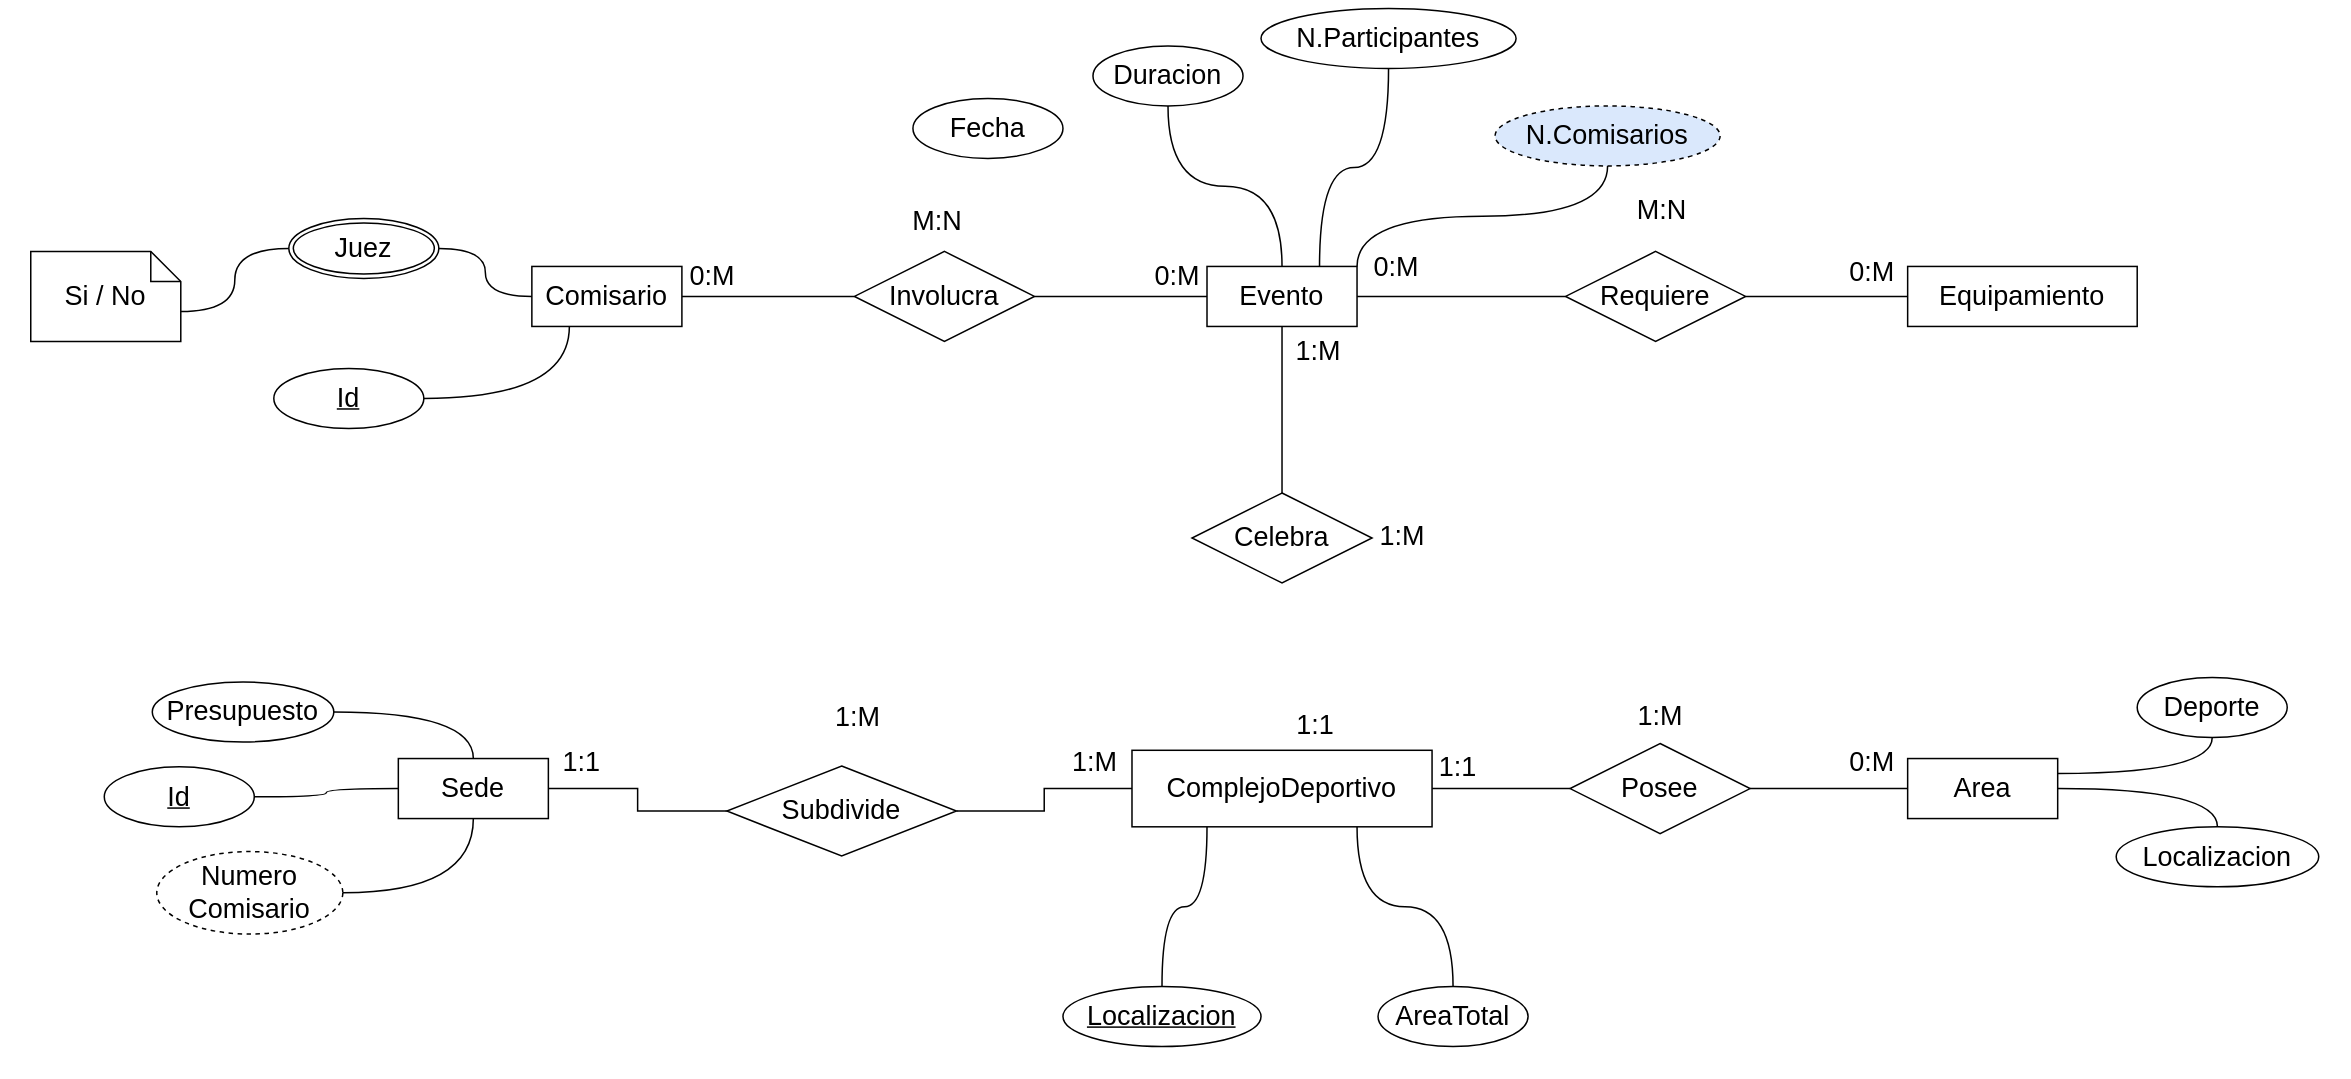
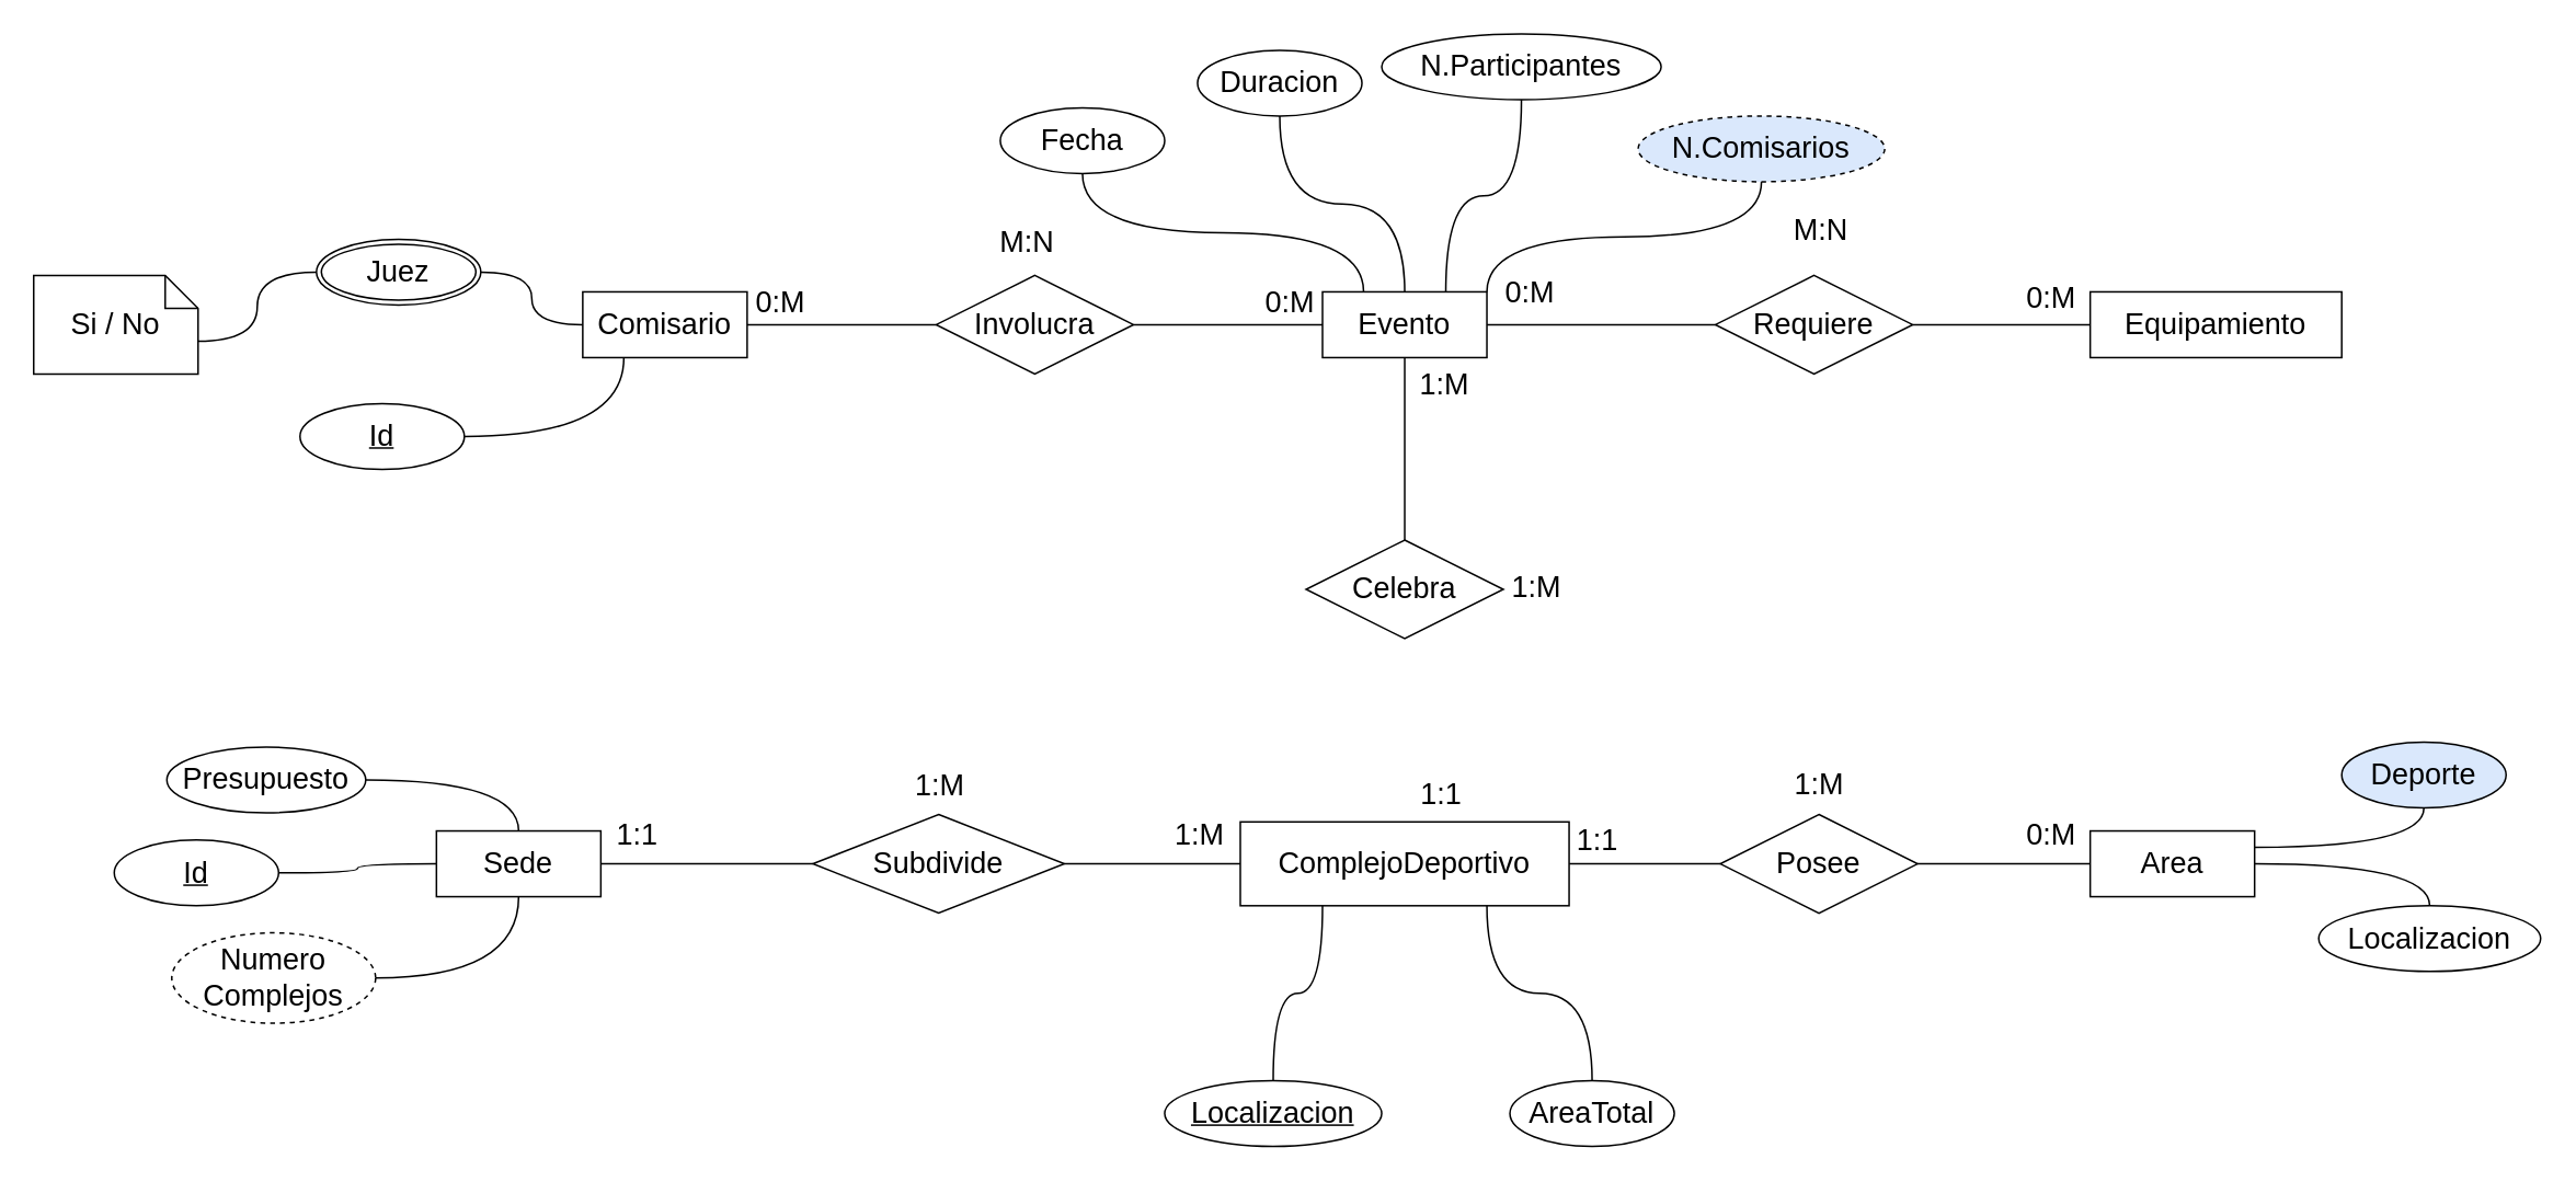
- <mxCell id="61" value="&lt;span style=&quot;font-size: 18px;&quot;&gt;N.Participantes&lt;/span&gt;" style="ellipse;whiteSpace=wrap;html=1;align=center;" vertex="1" parent="1"><mxGeometry x="840" y="5" width="170" height="40" as="geometry" /></mxCell>
+ <mxCell id="61" value="&lt;span style=&quot;font-size: 18px;&quot;&gt;N.Participantes&lt;/span&gt;" style="ellipse;whiteSpace=wrap;html=1;align=center;" vertex="1" parent="1"><mxGeometry x="840" y="20" width="170" height="40" as="geometry" /></mxCell>
+ <mxCell id="10" style="edgeStyle=orthogonalEdgeStyle;curved=1;rounded=0;orthogonalLoop=1;jettySize=auto;html=1;exitX=0.25;exitY=0;exitDx=0;exitDy=0;endArrow=none;endFill=0;" edge="1" parent="1" source="14" target="63"><mxGeometry relative="1" as="geometry" /></mxCell>
- <mxCell id="45" value="&lt;font style=&quot;font-size: 18px;&quot;&gt;Deporte&lt;/font&gt;" style="ellipse;whiteSpace=wrap;html=1;align=center;" vertex="1" parent="1"><mxGeometry x="1424" y="451" width="100" height="40" as="geometry" /></mxCell>
+ <mxCell id="45" value="&lt;font style=&quot;font-size: 18px;&quot;&gt;Deporte&lt;/font&gt;" style="ellipse;whiteSpace=wrap;html=1;align=center;fillColor=#dae8fc;" vertex="1" parent="1"><mxGeometry x="1424" y="451" width="100" height="40" as="geometry" /></mxCell>
- <mxCell id="19" value="&lt;font style=&quot;font-size: 18px;&quot;&gt;Subdivide&lt;/font&gt;" style="shape=rhombus;perimeter=rhombusPerimeter;whiteSpace=wrap;html=1;align=center;" parent="1" vertex="1"><mxGeometry x="484" y="510" width="153" height="60" as="geometry" /></mxCell>
+ <mxCell id="19" value="&lt;font style=&quot;font-size: 18px;&quot;&gt;Subdivide&lt;/font&gt;" style="shape=rhombus;perimeter=rhombusPerimeter;whiteSpace=wrap;html=1;align=center;" parent="1" vertex="1"><mxGeometry x="494" y="495" width="153" height="60" as="geometry" /></mxCell>
- <mxCell id="52" value="&lt;font style=&quot;font-size: 18px;&quot;&gt;Numero Comisario&lt;/font&gt;" style="ellipse;whiteSpace=wrap;html=1;align=center;dashed=1;" vertex="1" parent="1"><mxGeometry x="104" y="567" width="124" height="55" as="geometry" /></mxCell>
+ <mxCell id="52" value="&lt;font style=&quot;font-size: 18px;&quot;&gt;Numero Complejos&lt;/font&gt;" style="ellipse;whiteSpace=wrap;html=1;align=center;dashed=1;" vertex="1" parent="1"><mxGeometry x="104" y="567" width="124" height="55" as="geometry" /></mxCell>
